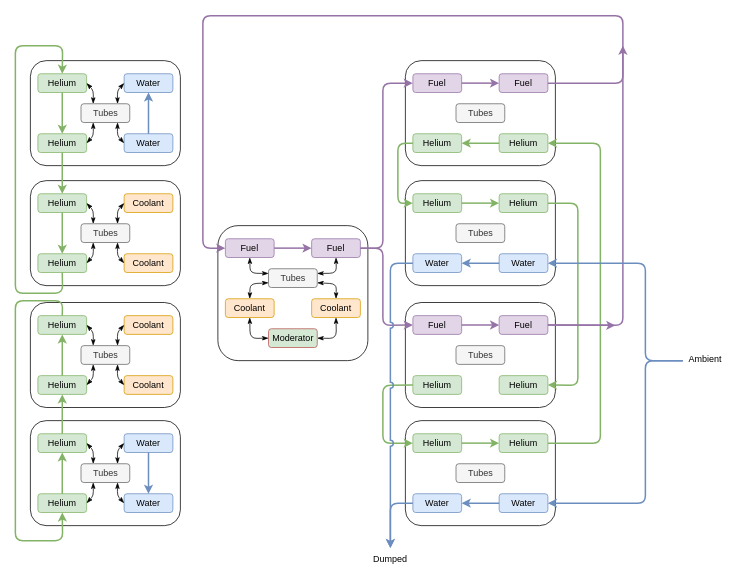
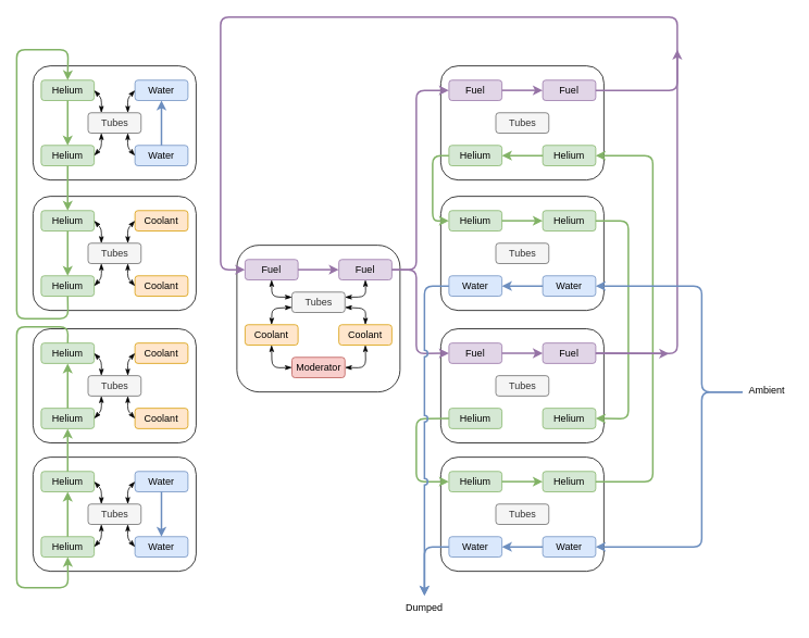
- <mxCell id="3" value="Moderator" style="rounded=1;whiteSpace=wrap;html=1;fillColor=#d5e8d4;strokeColor=#b85450;" parent="1" vertex="1"><mxGeometry x="357.5" y="437.5" width="65" height="25" as="geometry" /></mxCell>
+ <mxCell id="3" value="Moderator" style="rounded=1;whiteSpace=wrap;html=1;fillColor=#f8cecc;strokeColor=#b85450;" parent="1" vertex="1"><mxGeometry x="357.5" y="437.5" width="65" height="25" as="geometry" /></mxCell>
